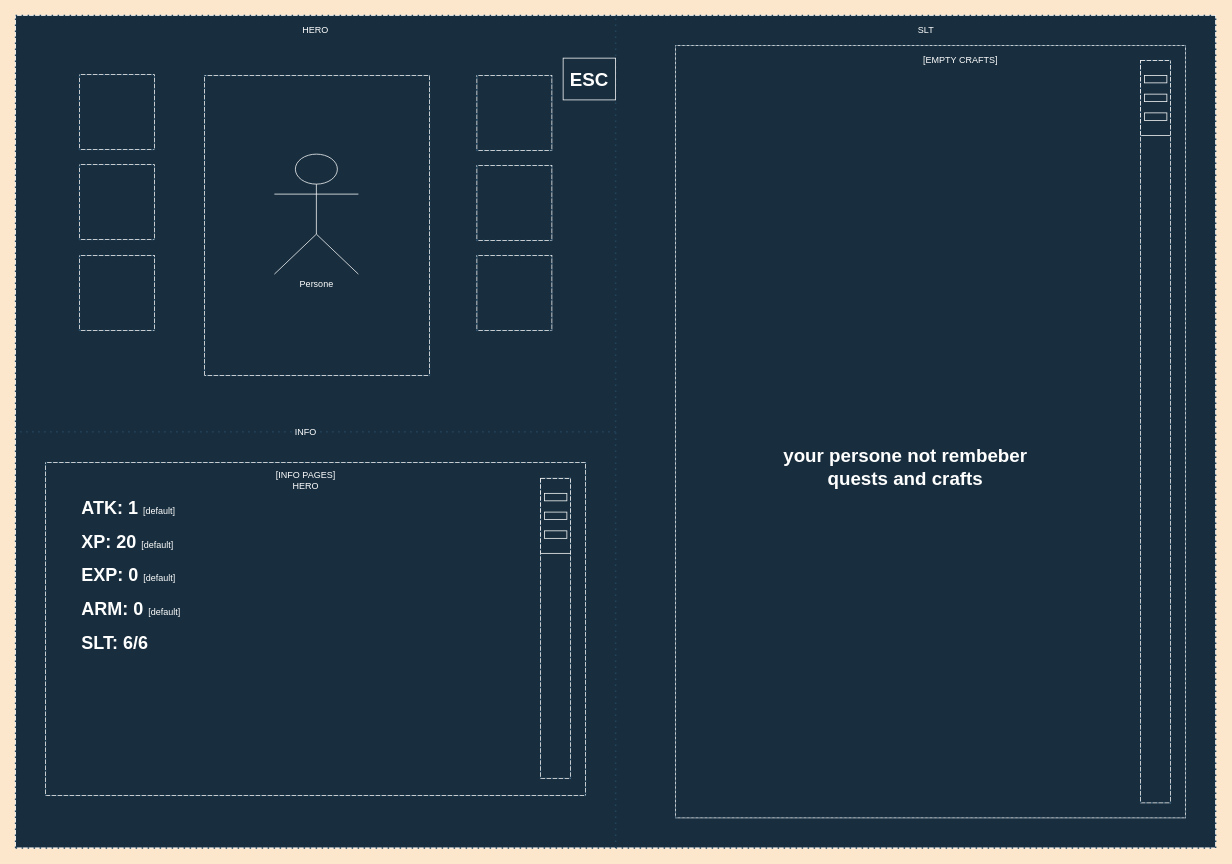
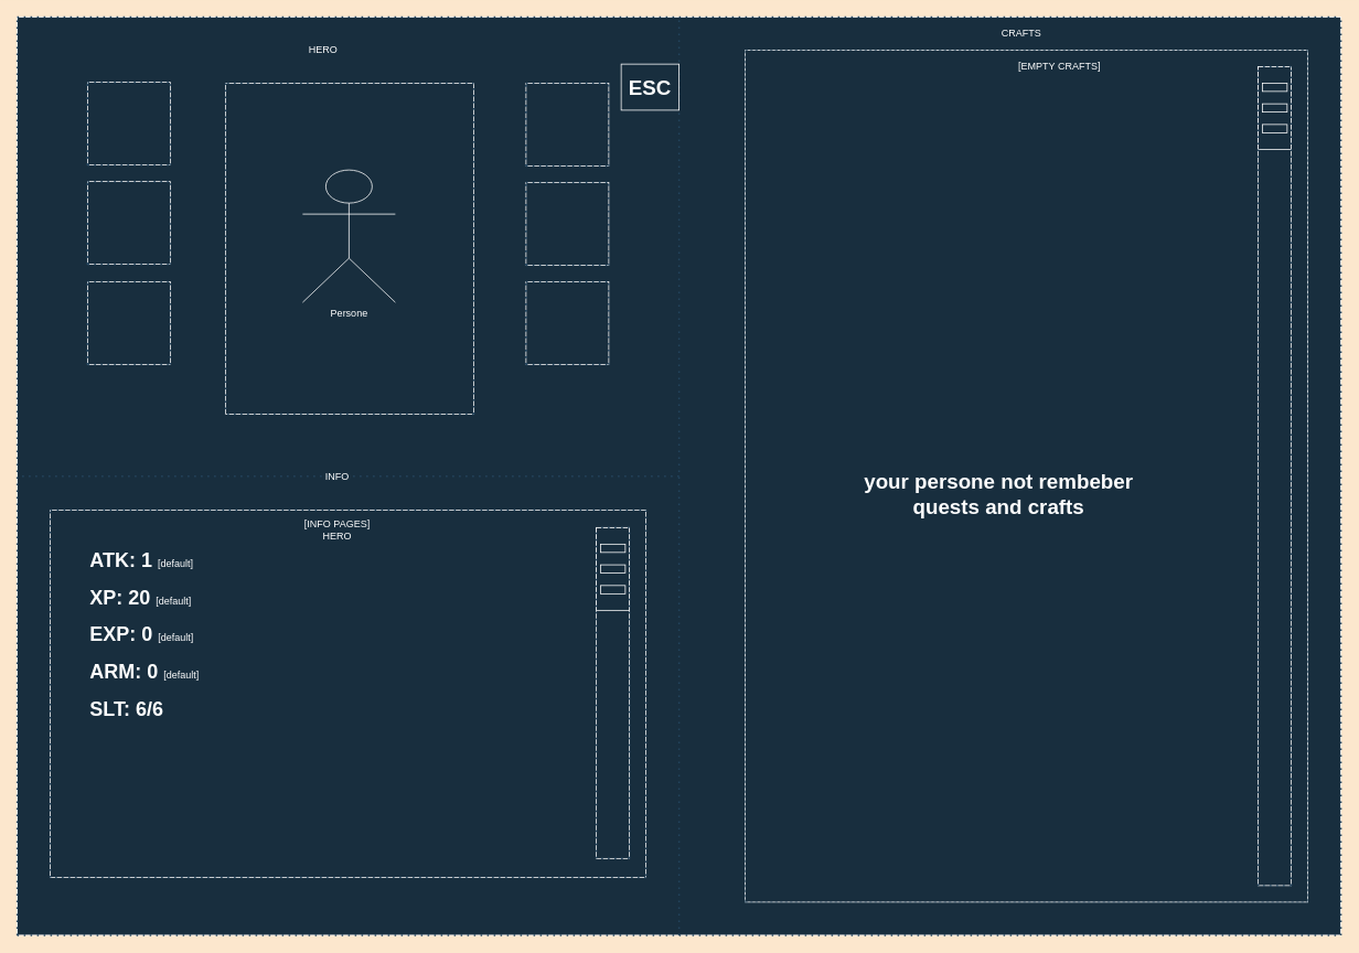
- <mxCell id="11" value="HERO" style="text;html=1;strokeColor=none;fillColor=none;align=center;verticalAlign=middle;whiteSpace=wrap;rounded=0;fontColor=#FFFFFF;" parent="1" vertex="1"><mxGeometry x="400" y="30" width="40" height="20" as="geometry" /></mxCell>
+ <mxCell id="11" value="HERO" style="text;html=1;strokeColor=none;fillColor=none;align=center;verticalAlign=middle;whiteSpace=wrap;rounded=0;fontColor=#FFFFFF;" parent="1" vertex="1"><mxGeometry x="370" y="50" width="40" height="20" as="geometry" /></mxCell>
- <mxCell id="12" value="SLT" style="text;html=1;strokeColor=none;fillColor=none;align=center;verticalAlign=middle;whiteSpace=wrap;rounded=0;fontColor=#FFFFFF;" parent="1" vertex="1"><mxGeometry x="1206" y="30" width="56" height="20" as="geometry" /></mxCell>
+ <mxCell id="12" value="CRAFTS" style="text;html=1;strokeColor=none;fillColor=none;align=center;verticalAlign=middle;whiteSpace=wrap;rounded=0;fontColor=#FFFFFF;" parent="1" vertex="1"><mxGeometry x="1206" y="30" width="56" height="20" as="geometry" /></mxCell>
- <mxCell id="71" value="&lt;b&gt;&lt;font style=&quot;font-size: 25px&quot;&gt;your persone not rembeber quests and crafts&lt;/font&gt;&lt;/b&gt;" style="text;html=1;strokeColor=none;fillColor=none;align=center;verticalAlign=middle;whiteSpace=wrap;rounded=0;fontColor=#FFFFFF;" parent="1" vertex="1"><mxGeometry x="1000" y="601" width="412.5" height="40" as="geometry" /></mxCell>
+ <mxCell id="71" value="&lt;b&gt;&lt;font style=&quot;font-size: 25px&quot;&gt;your persone not rembeber quests and crafts&lt;/font&gt;&lt;/b&gt;" style="text;html=1;strokeColor=none;fillColor=none;align=center;verticalAlign=middle;whiteSpace=wrap;rounded=0;fontColor=#FFFFFF;" parent="1" vertex="1"><mxGeometry x="1000" y="576" width="412.5" height="40" as="geometry" /></mxCell>
